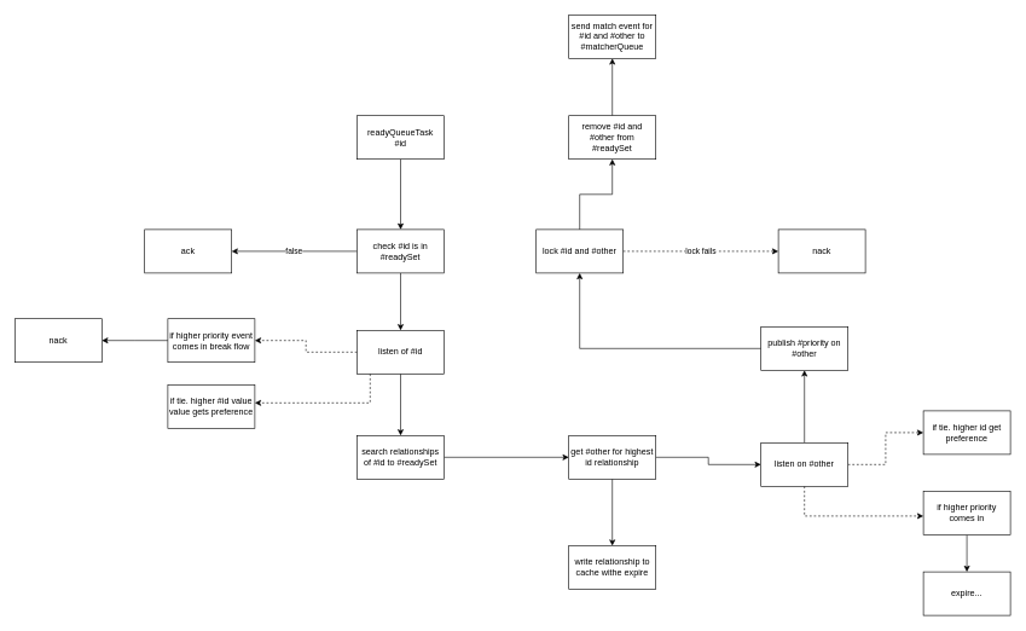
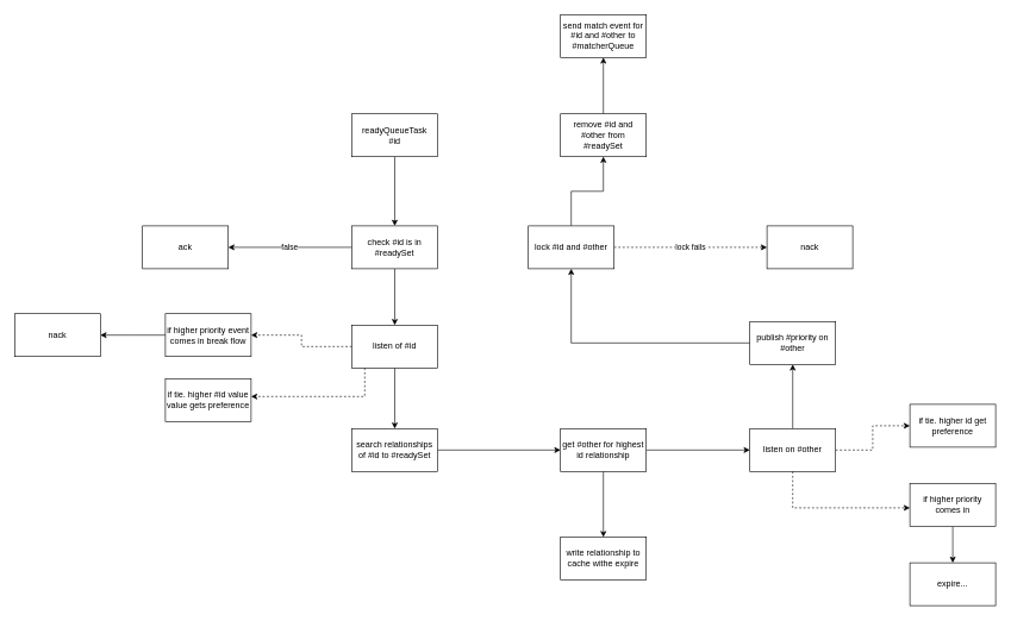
- <mxCell id="28" value="listen on #other" style="rounded=0;whiteSpace=wrap;html=1;" vertex="1" parent="1"><mxGeometry x="1049" y="610" width="120" height="60" as="geometry" /></mxCell>
+ <mxCell id="28" value="listen on #other" style="rounded=0;whiteSpace=wrap;html=1;" vertex="1" parent="1"><mxGeometry x="1049" y="600" width="120" height="60" as="geometry" /></mxCell>
